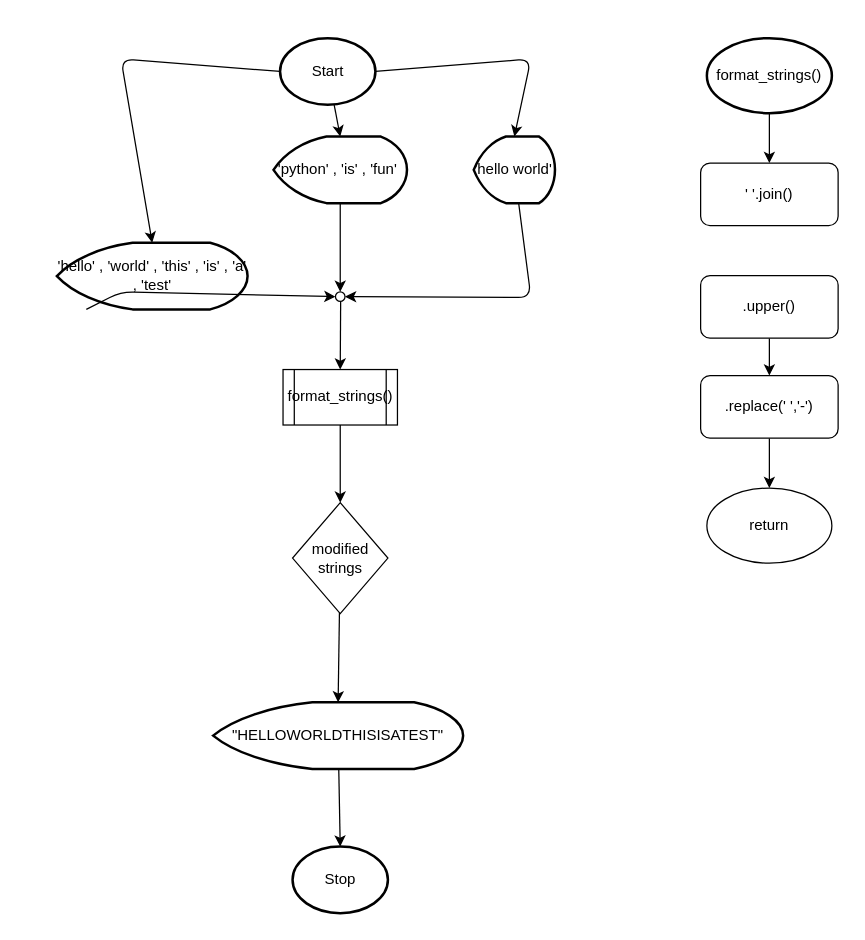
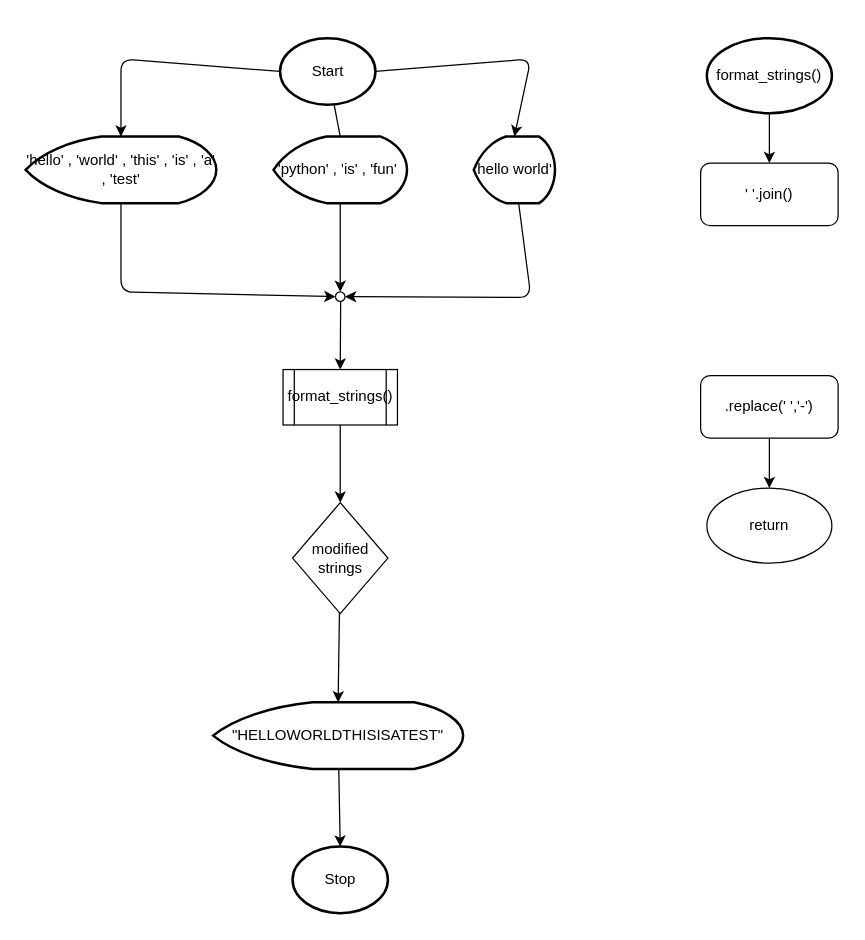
- <mxCell id="5" style="edgeStyle=none;html=1;entryX=0.5;entryY=0;entryDx=0;entryDy=0;entryPerimeter=0;" edge="1" parent="2" source="3" target="4"><mxGeometry relative="1" as="geometry" /></mxCell>
+ <mxCell id="5" style="edgeStyle=none;html=1;entryX=0.5;entryY=0;entryDx=0;entryDy=0;entryPerimeter=0;endArrow=none;" edge="1" parent="2" source="3" target="4"><mxGeometry relative="1" as="geometry" /></mxCell>
- <mxCell id="6" value="'hello' , 'world' , 'this' , 'is' , 'a' , 'test'" style="strokeWidth=2;html=1;shape=mxgraph.flowchart.display;whiteSpace=wrap;" vertex="1" parent="2"><mxGeometry x="25" y="173.75" width="152.542" height="53.25" as="geometry" /></mxCell>
+ <mxCell id="6" value="'hello' , 'world' , 'this' , 'is' , 'a' , 'test'" style="strokeWidth=2;html=1;shape=mxgraph.flowchart.display;whiteSpace=wrap;" vertex="1" parent="2"><mxGeometry y="88.75" width="152.542" height="53.25" as="geometry" /></mxCell>
- <mxCell id="26" value=".upper()" style="rounded=1;whiteSpace=wrap;html=1;gradientColor=none;" vertex="1" parent="1"><mxGeometry x="560" y="220" width="110" height="50" as="geometry" /></mxCell>
- <mxCell id="25" style="edgeStyle=none;html=1;" edge="1" parent="1" source="26" target="28"><mxGeometry relative="1" as="geometry" /></mxCell>
